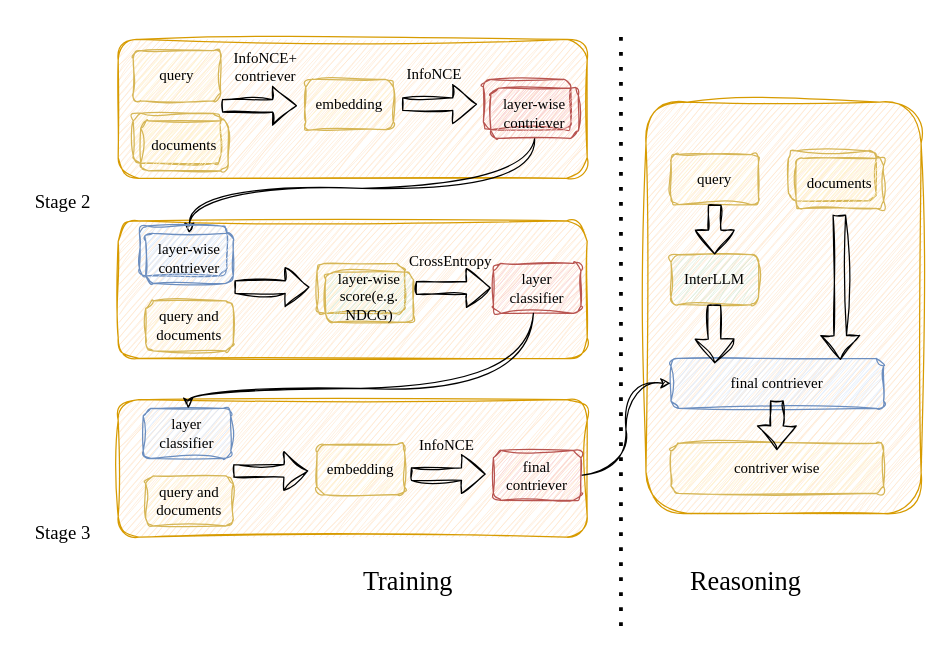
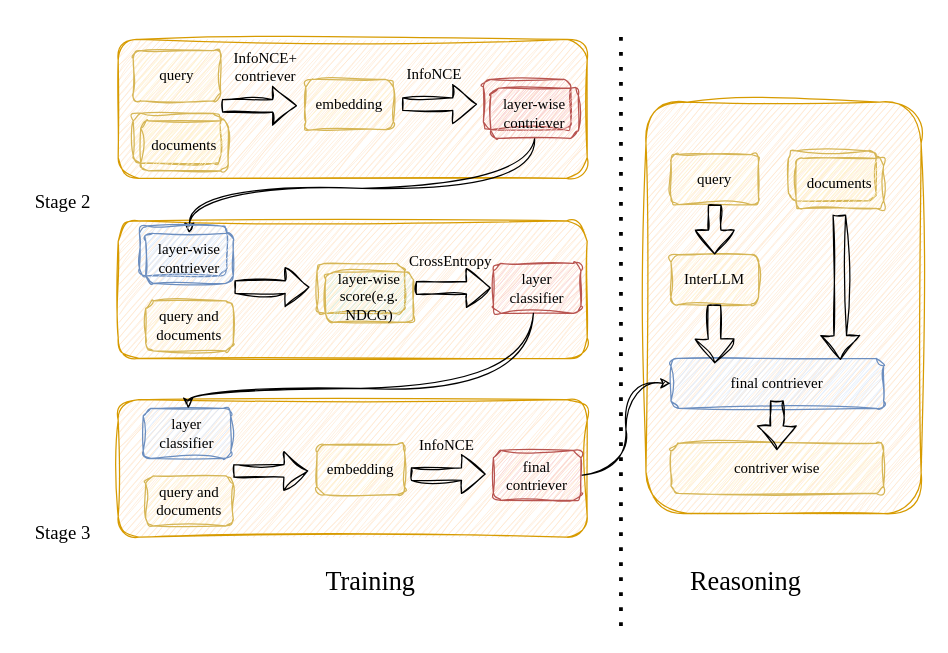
- <mxCell id="39" value="InterLLM" style="rounded=1;whiteSpace=wrap;html=1;fillColor=#d5e8d4;strokeColor=#d6b656;sketch=1;curveFitting=1;jiggle=2;fontFamily=Comic Sans MS;" vertex="1" parent="1"><mxGeometry x="536" y="203" width="70" height="40" as="geometry" /></mxCell>
+ <mxCell id="39" value="InterLLM" style="rounded=1;whiteSpace=wrap;html=1;fillColor=#fff2cc;strokeColor=#d6b656;sketch=1;curveFitting=1;jiggle=2;fontFamily=Comic Sans MS;" vertex="1" parent="1"><mxGeometry x="536" y="203" width="70" height="40" as="geometry" /></mxCell>
- <mxCell id="43" value="Training" style="text;html=1;align=center;verticalAlign=middle;whiteSpace=wrap;rounded=0;fontSize=21;fontFamily=Comic Sans MS;" vertex="1" parent="1"><mxGeometry x="236" y="440" width="180" height="50" as="geometry" /></mxCell>
+ <mxCell id="43" value="Training" style="text;html=1;align=center;verticalAlign=middle;whiteSpace=wrap;rounded=0;fontSize=21;fontFamily=Comic Sans MS;" vertex="1" parent="1"><mxGeometry x="206" y="440" width="180" height="50" as="geometry" /></mxCell>
